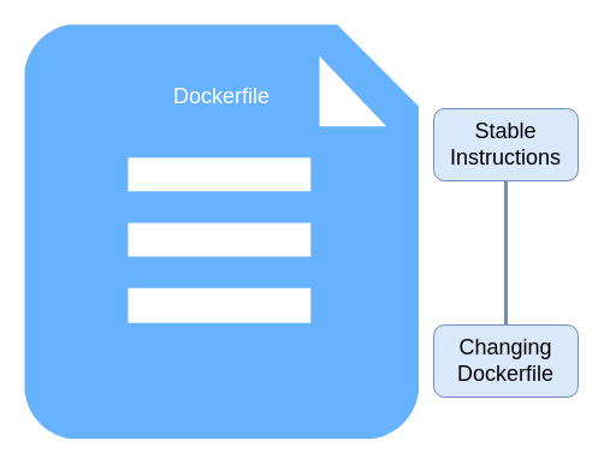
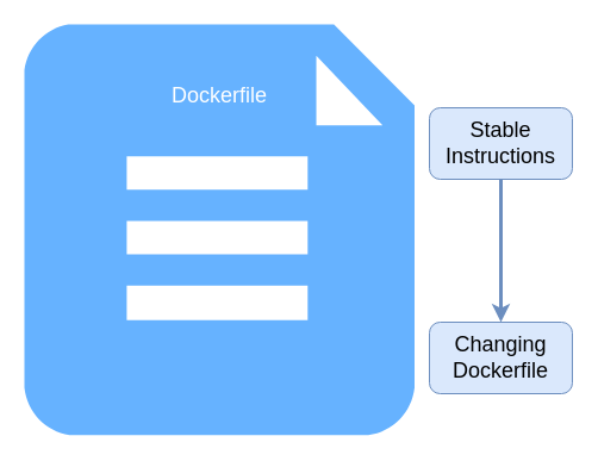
- <mxCell id="3" style="edgeStyle=orthogonalEdgeStyle;rounded=0;orthogonalLoop=1;jettySize=auto;html=1;entryX=0.5;entryY=0;entryDx=0;entryDy=0;strokeWidth=3;fillColor=#dae8fc;strokeColor=#6c8ebf;endArrow=none;" edge="1" parent="1" source="4" target="5"><mxGeometry relative="1" as="geometry" /></mxCell>
+ <mxCell id="3" style="edgeStyle=orthogonalEdgeStyle;rounded=0;orthogonalLoop=1;jettySize=auto;html=1;entryX=0.5;entryY=0;entryDx=0;entryDy=0;strokeWidth=3;fillColor=#dae8fc;strokeColor=#6c8ebf;" edge="1" parent="1" source="4" target="5"><mxGeometry relative="1" as="geometry" /></mxCell>
